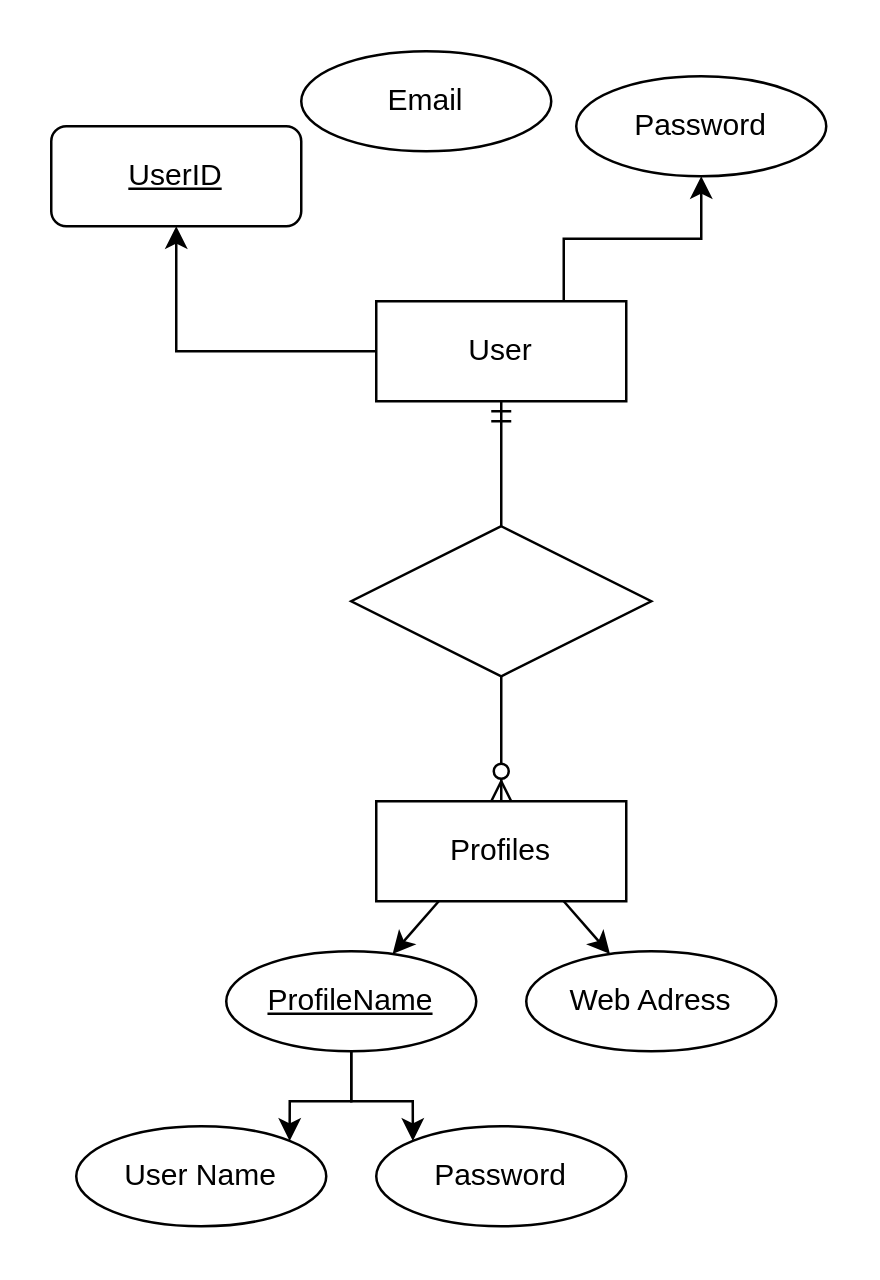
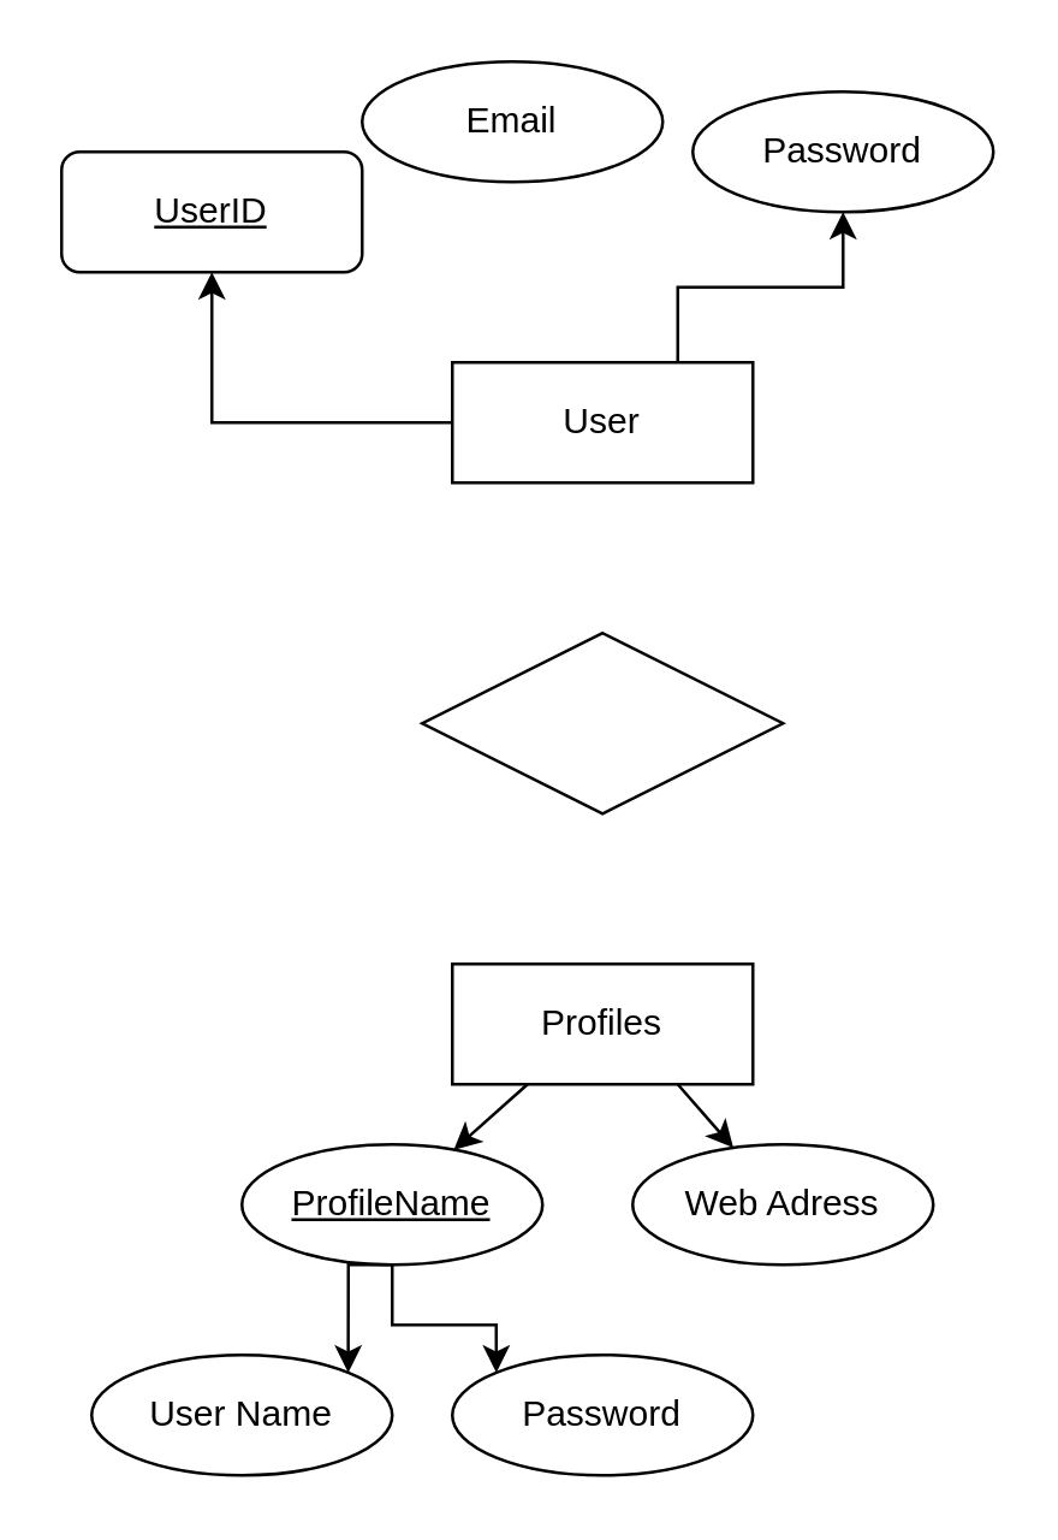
- <mxCell id="5" value="" style="fontSize=12;html=1;endArrow=ERzeroToMany;startArrow=ERmandOne;rounded=0;entryX=0.5;entryY=0;entryDx=0;entryDy=0;exitX=0.5;exitY=1;exitDx=0;exitDy=0;" edge="1" parent="2" source="3" target="4"><mxGeometry width="100" height="100" relative="1" as="geometry"><mxPoint x="220" y="70" as="sourcePoint" /><mxPoint x="260" y="80" as="targetPoint" /></mxGeometry></mxCell>
- <mxCell id="14" value="ProfileName" style="ellipse;whiteSpace=wrap;html=1;align=center;fontStyle=4;" vertex="1" parent="1"><mxGeometry x="90" y="380" width="100" height="40" as="geometry" /></mxCell>
+ <mxCell id="14" value="ProfileName" style="ellipse;whiteSpace=wrap;html=1;align=center;fontStyle=4;" vertex="1" parent="1"><mxGeometry x="80" y="380" width="100" height="40" as="geometry" /></mxCell>
